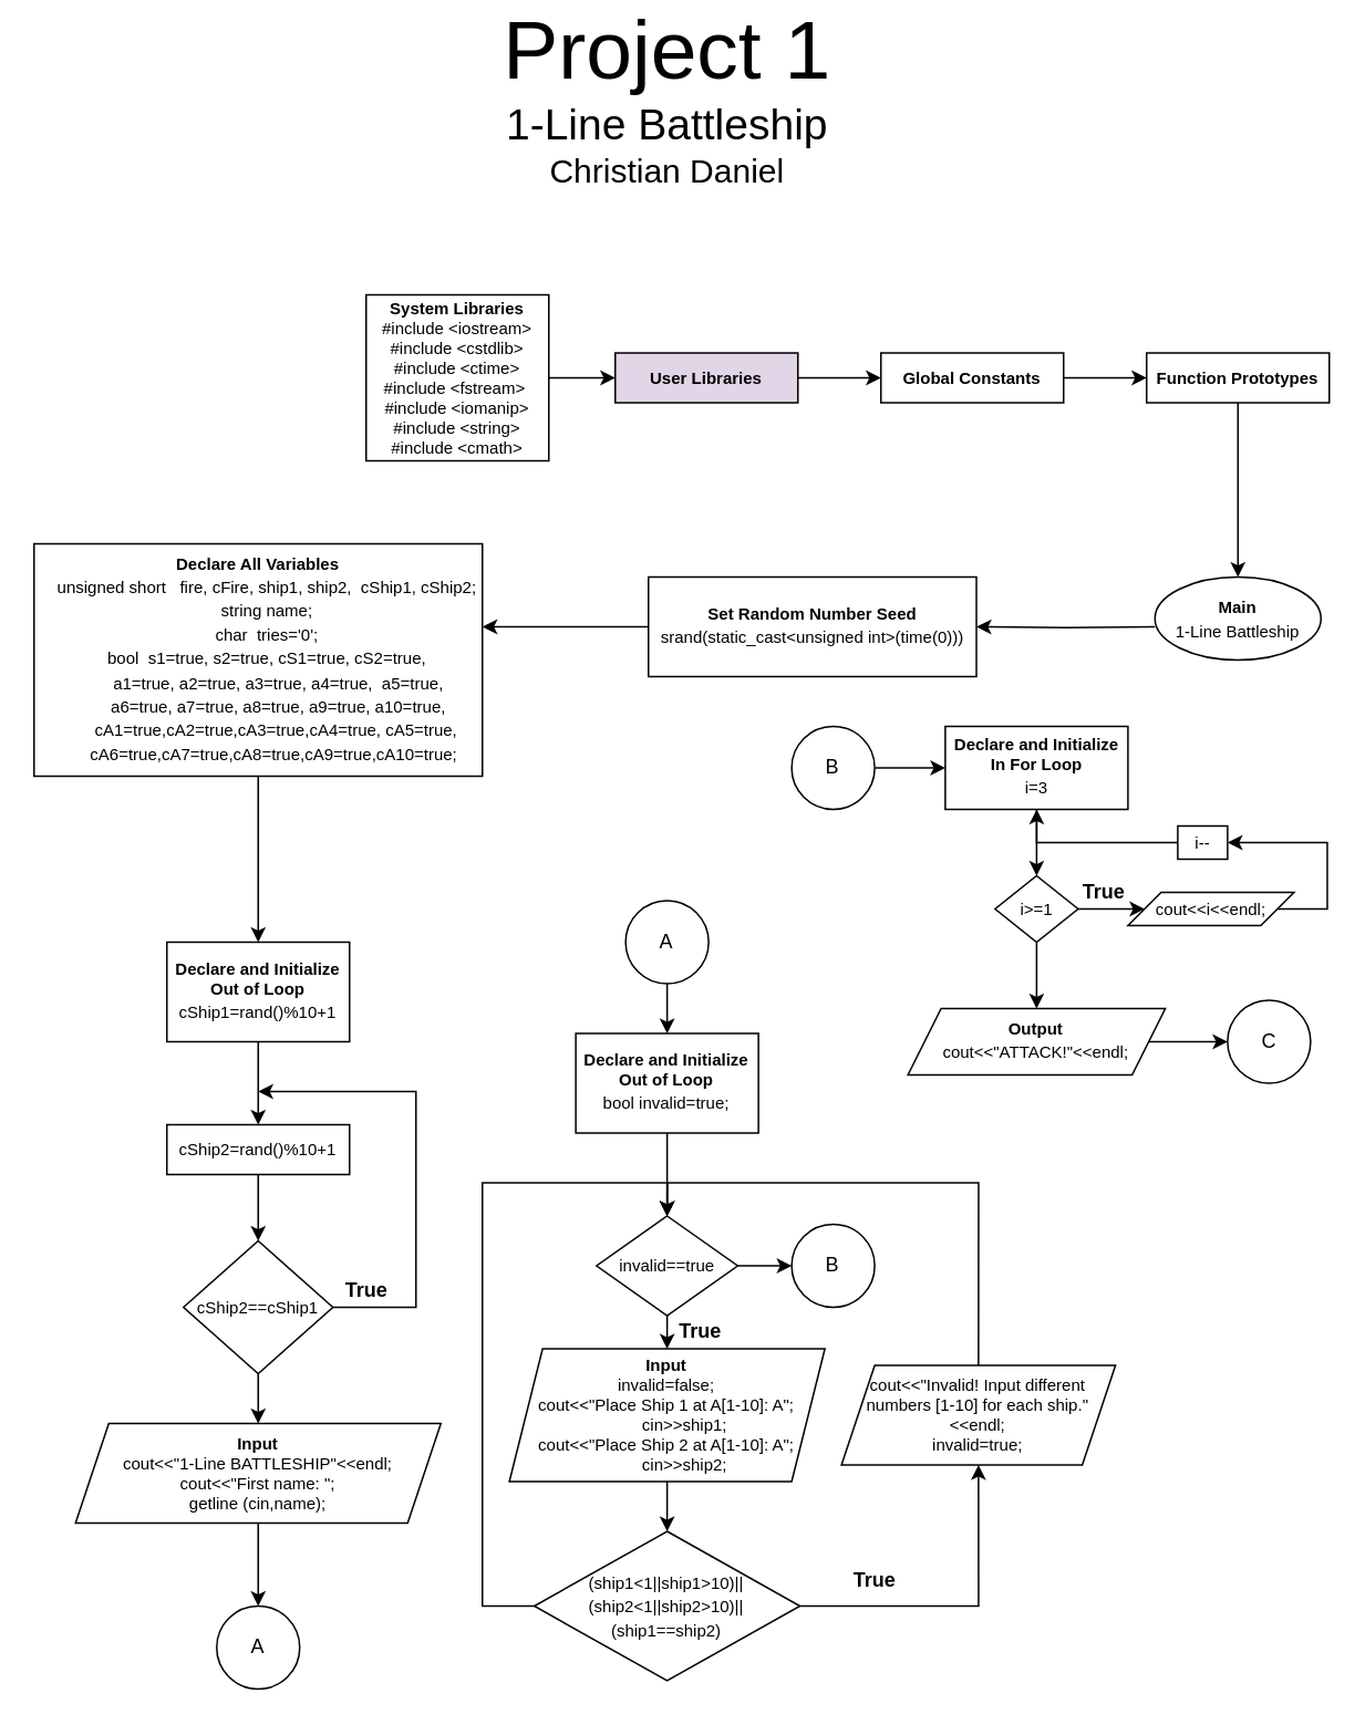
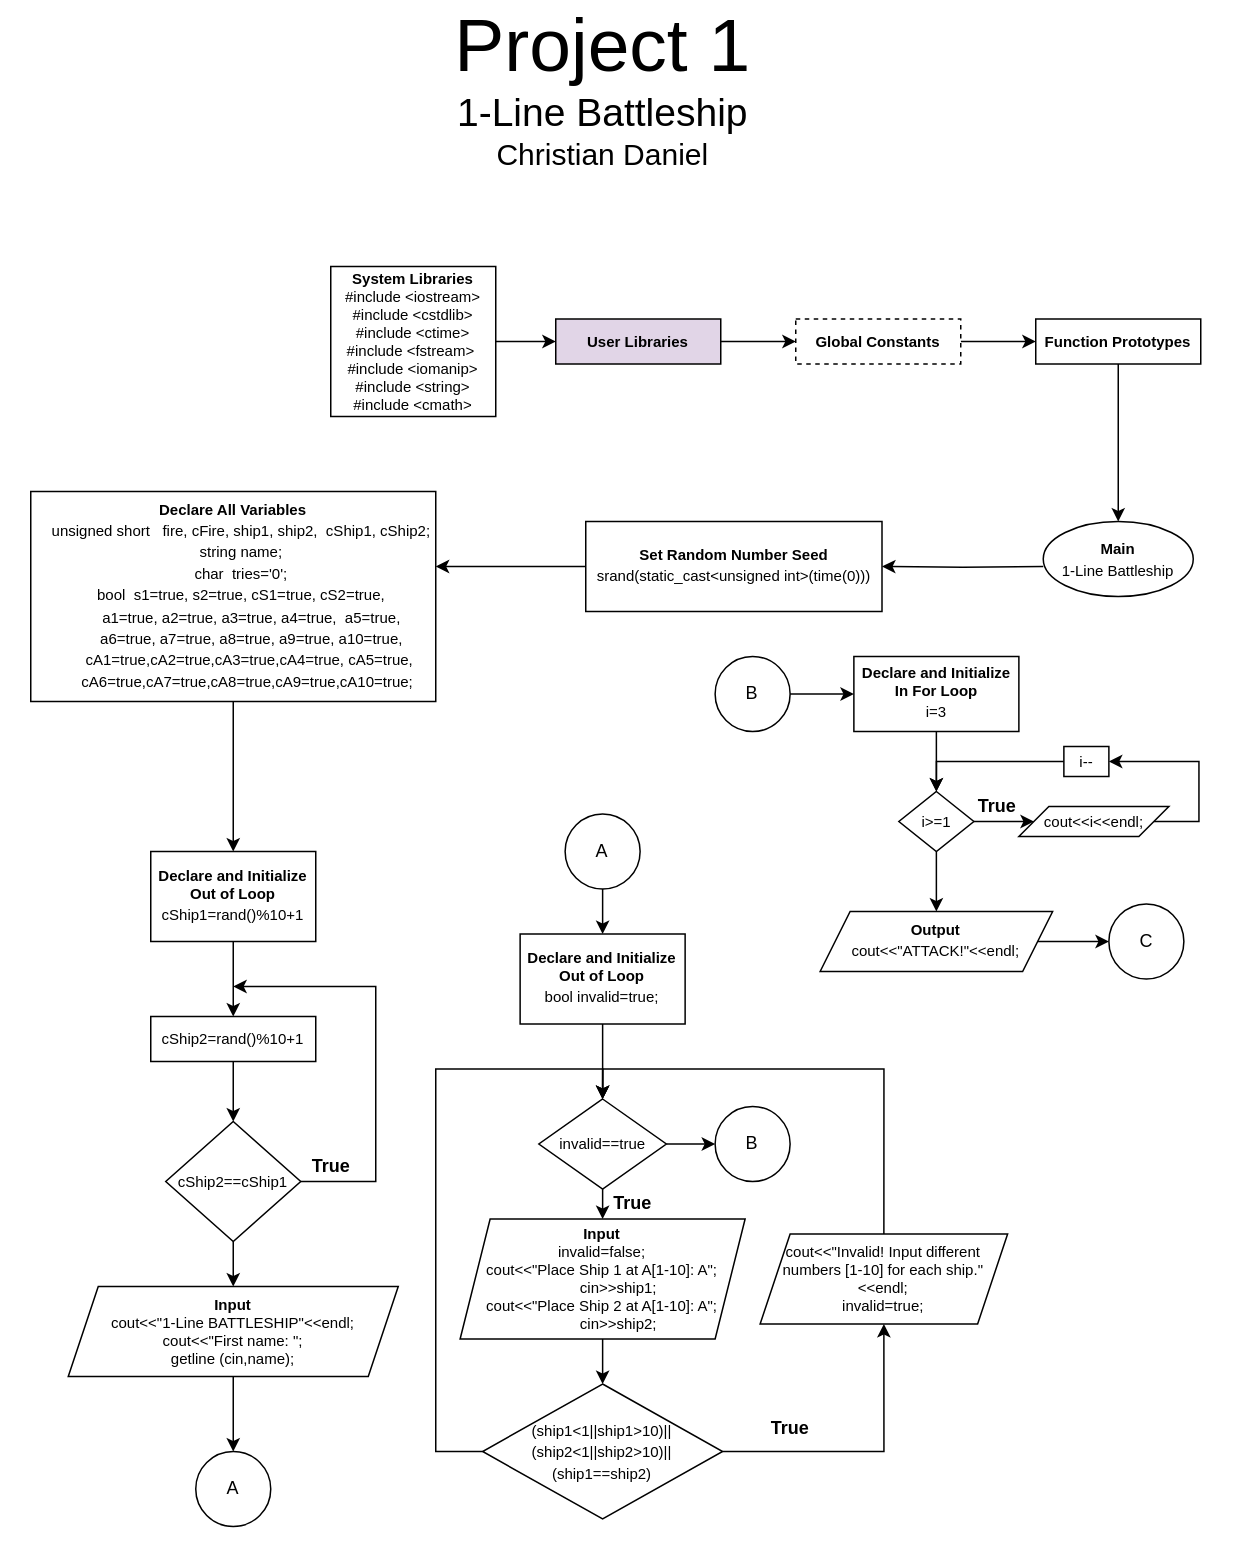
- <mxCell id="7" value="&lt;div style=&quot;font-size: 10px&quot;&gt;&lt;div&gt;&lt;b&gt;Global Constants&lt;/b&gt;&lt;/div&gt;&lt;/div&gt;" style="rounded=0;whiteSpace=wrap;html=1;" vertex="1" parent="1"><mxGeometry x="530" y="205" width="110" height="30" as="geometry" /></mxCell>
+ <mxCell id="7" value="&lt;div style=&quot;font-size: 10px&quot;&gt;&lt;div&gt;&lt;b&gt;Global Constants&lt;/b&gt;&lt;/div&gt;&lt;/div&gt;" style="rounded=0;whiteSpace=wrap;html=1;dashed=1;" vertex="1" parent="1"><mxGeometry x="530" y="205" width="110" height="30" as="geometry" /></mxCell>
- <mxCell id="41" style="edgeStyle=orthogonalEdgeStyle;rounded=0;orthogonalLoop=1;jettySize=auto;html=1;exitX=0;exitY=0.5;exitDx=0;exitDy=0;" edge="1" parent="1" source="42" target="35"><mxGeometry relative="1" as="geometry" /></mxCell>
+ <mxCell id="41" style="edgeStyle=orthogonalEdgeStyle;rounded=0;orthogonalLoop=1;jettySize=auto;html=1;exitX=0;exitY=0.5;exitDx=0;exitDy=0;entryX=0.5;entryY=0;entryDx=0;entryDy=0;" edge="1" parent="1" source="42" target="38"><mxGeometry relative="1" as="geometry" /></mxCell>
